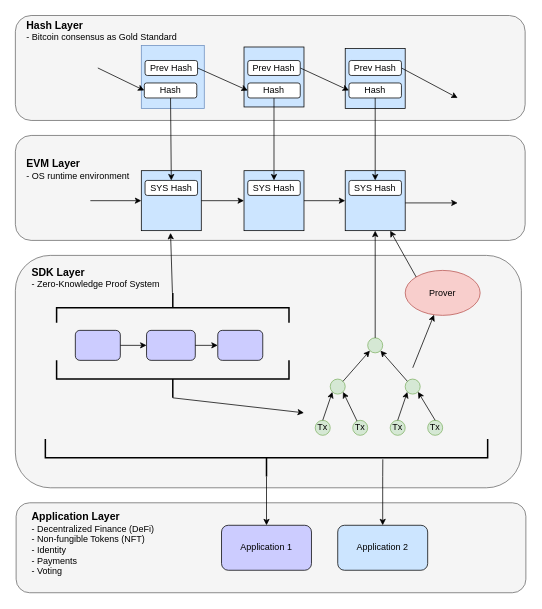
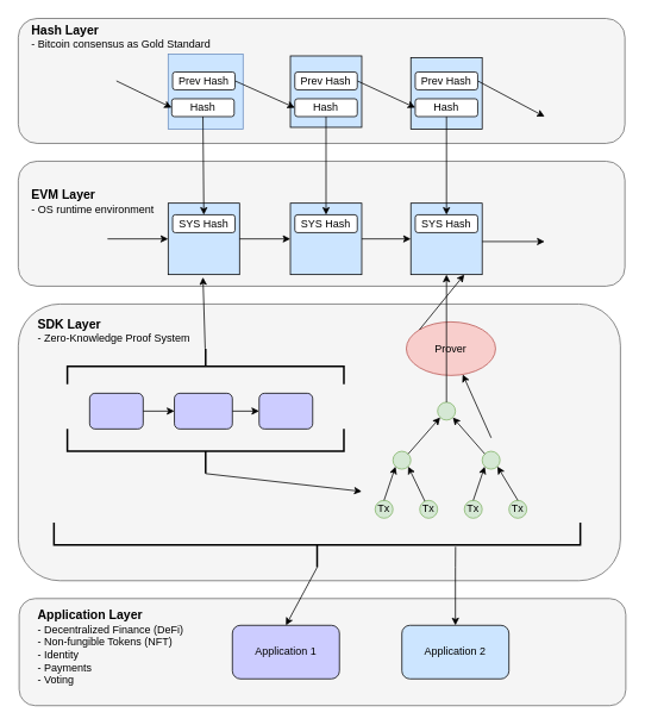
- <mxCell id="20" value="Prover" style="ellipse;whiteSpace=wrap;html=1;fillColor=#f8cecc;strokeColor=#b85450;" parent="1" vertex="1"><mxGeometry x="540" y="360" width="100" height="60" as="geometry" /></mxCell>
+ <mxCell id="20" value="Prover" style="ellipse;whiteSpace=wrap;html=1;fillColor=#f8cecc;strokeColor=#b85450;" parent="1" vertex="1"><mxGeometry x="455" y="360" width="100" height="60" as="geometry" /></mxCell>
- <mxCell id="62" value="Application 1" style="rounded=1;whiteSpace=wrap;html=1;fillColor=#CCCCFF;" vertex="1" parent="1"><mxGeometry x="295" y="700" width="120" height="60" as="geometry" /></mxCell>
+ <mxCell id="62" value="Application 1" style="rounded=1;whiteSpace=wrap;html=1;fillColor=#CCCCFF;" vertex="1" parent="1"><mxGeometry x="260" y="700" width="120" height="60" as="geometry" /></mxCell>
